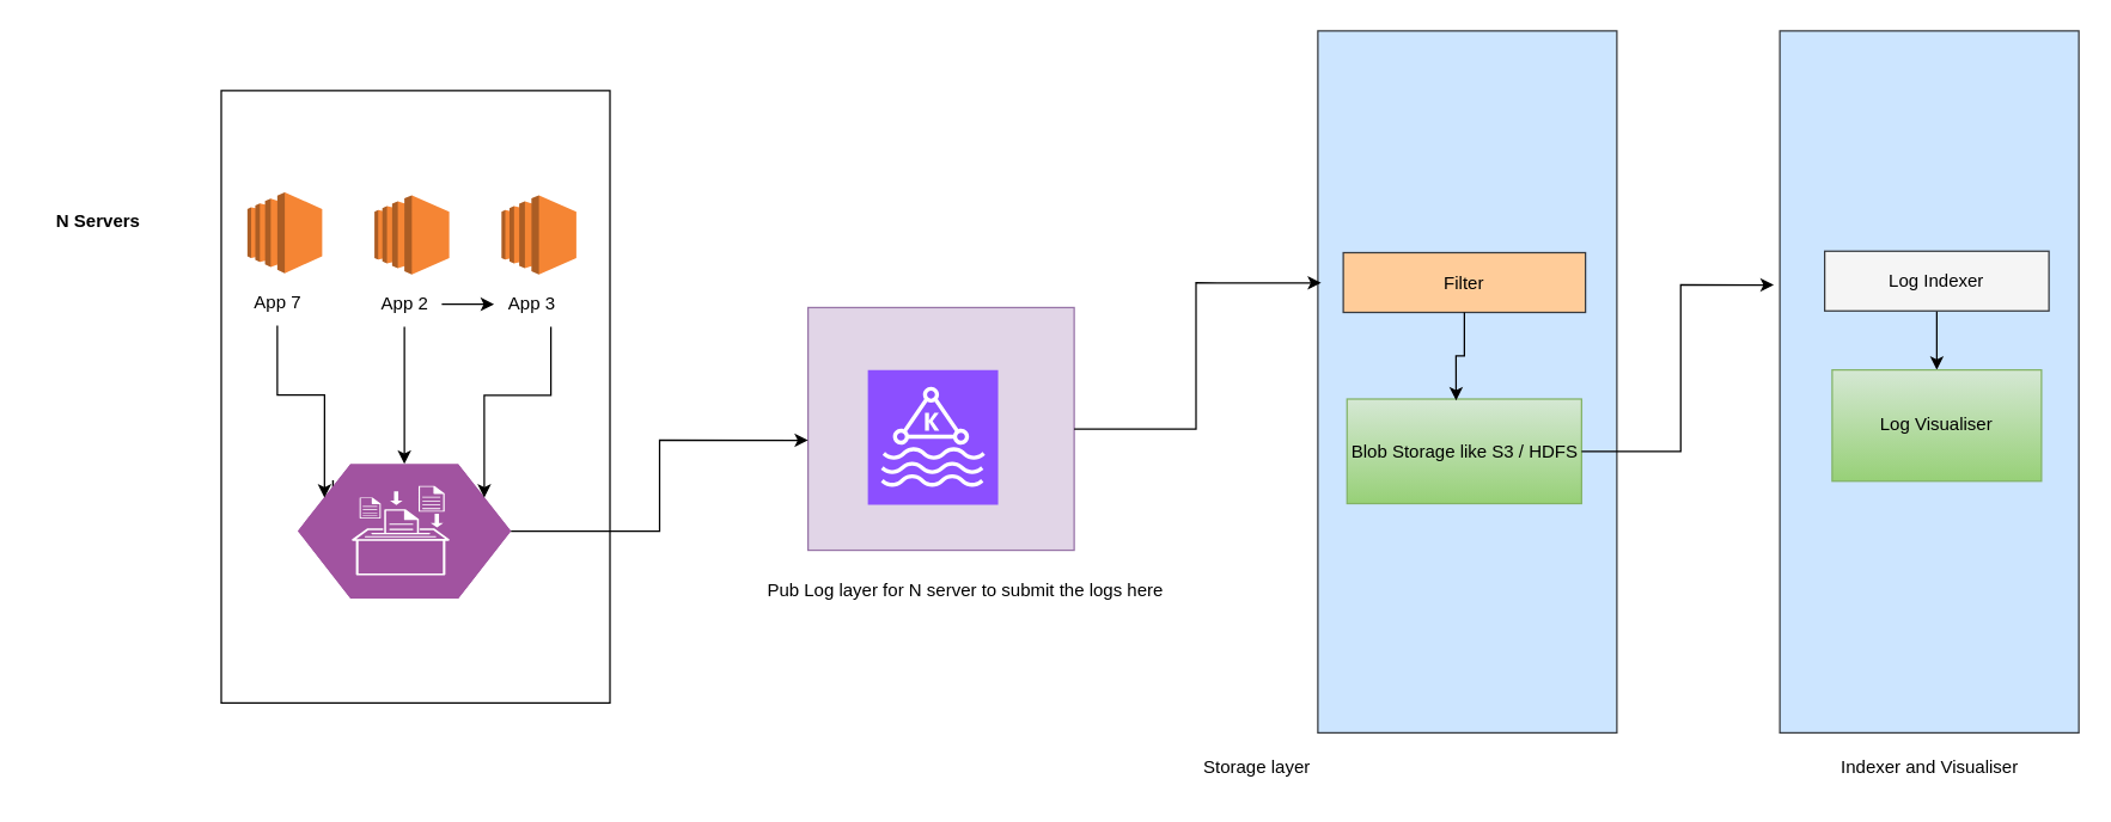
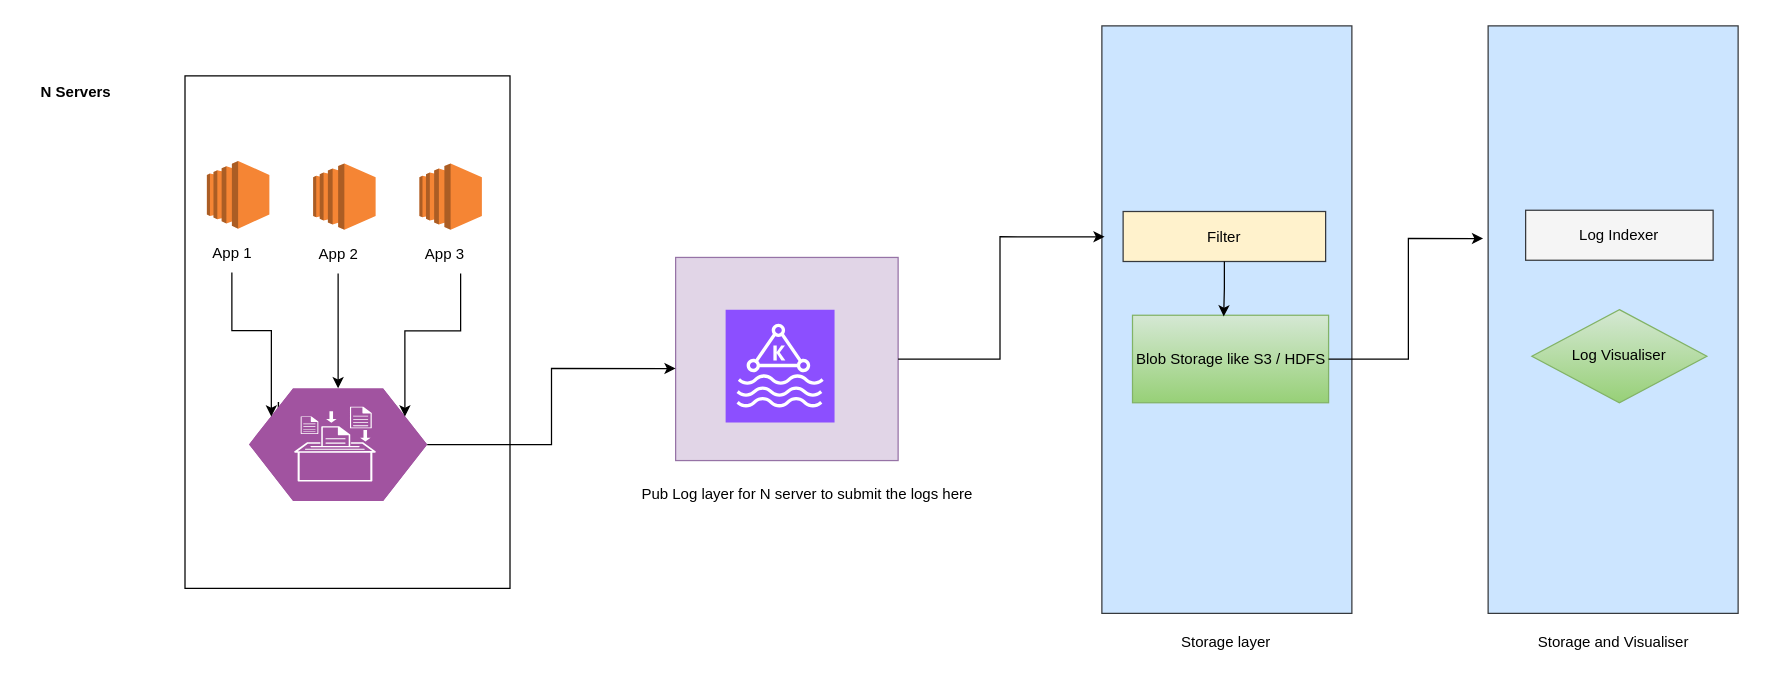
- <mxCell id="3" value="&lt;b&gt;N Servers&lt;/b&gt;&lt;div&gt;&lt;br&gt;&lt;/div&gt;" style="text;html=1;align=center;verticalAlign=middle;resizable=0;points=[];autosize=1;strokeColor=none;fillColor=none;" vertex="1" parent="1"><mxGeometry x="25" y="135" width="80" height="40" as="geometry" /></mxCell>
+ <mxCell id="3" value="&lt;b&gt;N Servers&lt;/b&gt;&lt;div&gt;&lt;br&gt;&lt;/div&gt;" style="text;html=1;align=center;verticalAlign=middle;resizable=0;points=[];autosize=1;strokeColor=none;fillColor=none;" vertex="1" parent="1"><mxGeometry x="20" y="60" width="80" height="40" as="geometry" /></mxCell>
- <mxCell id="8" value="Filter" style="rounded=0;whiteSpace=wrap;html=1;fillColor=#ffcc99;strokeColor=#36393d;" vertex="1" parent="1"><mxGeometry x="898" y="168.5" width="162" height="40" as="geometry" /></mxCell>
+ <mxCell id="8" value="Filter" style="rounded=0;whiteSpace=wrap;html=1;fillColor=#fff2cc;strokeColor=#36393d;" vertex="1" parent="1"><mxGeometry x="898" y="168.5" width="162" height="40" as="geometry" /></mxCell>
- <mxCell id="24" value="App 7" style="text;html=1;align=center;verticalAlign=middle;resizable=0;points=[];autosize=1;strokeColor=none;fillColor=none;" vertex="1" parent="22"><mxGeometry y="59.318" width="50" height="30" as="geometry" /></mxCell>
+ <mxCell id="24" value="App 1" style="text;html=1;align=center;verticalAlign=middle;resizable=0;points=[];autosize=1;strokeColor=none;fillColor=none;" vertex="1" parent="22"><mxGeometry y="59.318" width="50" height="30" as="geometry" /></mxCell>
- <mxCell id="25" value="" style="edgeStyle=orthogonalEdgeStyle;rounded=0;orthogonalLoop=1;jettySize=auto;html=1;" edge="1" parent="15" source="18" target="21"><mxGeometry relative="1" as="geometry" /></mxCell>
- <mxCell id="12" style="edgeStyle=orthogonalEdgeStyle;rounded=0;orthogonalLoop=1;jettySize=auto;html=1;entryX=0.5;entryY=0;entryDx=0;entryDy=0;" edge="1" parent="1" source="13" target="14"><mxGeometry relative="1" as="geometry" /></mxCell>
- <mxCell id="14" value="Log Visualiser" style="rounded=0;whiteSpace=wrap;html=1;fillColor=#d5e8d4;strokeColor=#82b366;gradientColor=#97d077;" vertex="1" parent="1"><mxGeometry x="1225" y="247" width="140" height="74.5" as="geometry" /></mxCell>
+ <mxCell id="14" value="Log Visualiser" style="rhombus;whiteSpace=wrap;html=1;fillColor=#d5e8d4;strokeColor=#82b366;gradientColor=#97d077;" vertex="1" parent="1"><mxGeometry x="1225" y="247" width="140" height="74.5" as="geometry" /></mxCell>
- <mxCell id="9" value="Blob Storage like S3 / HDFS" style="rounded=0;whiteSpace=wrap;html=1;fillColor=#d5e8d4;strokeColor=#82b366;gradientColor=#97d077;" vertex="1" parent="1"><mxGeometry x="900.5" y="266.5" width="156.88" height="70" as="geometry" /></mxCell>
+ <mxCell id="9" value="Blob Storage like S3 / HDFS" style="rounded=0;whiteSpace=wrap;html=1;fillColor=#d5e8d4;strokeColor=#82b366;gradientColor=#97d077;" vertex="1" parent="1"><mxGeometry x="905.5" y="251.5" width="156.88" height="70" as="geometry" /></mxCell>
- <mxCell id="29" value="Storage layer" style="text;html=1;align=center;verticalAlign=middle;resizable=0;points=[];autosize=1;strokeColor=none;fillColor=none;" vertex="1" parent="1"><mxGeometry x="795" y="498" width="90" height="30" as="geometry" /></mxCell>
+ <mxCell id="29" value="Storage layer" style="text;html=1;align=center;verticalAlign=middle;resizable=0;points=[];autosize=1;strokeColor=none;fillColor=none;" vertex="1" parent="1"><mxGeometry x="935" y="498" width="90" height="30" as="geometry" /></mxCell>
- <mxCell id="28" value="Indexer and Visualiser" style="text;html=1;align=center;verticalAlign=middle;resizable=0;points=[];autosize=1;strokeColor=none;fillColor=none;" vertex="1" parent="1"><mxGeometry x="1220" y="498" width="140" height="30" as="geometry" /></mxCell>
+ <mxCell id="28" value="Storage and Visualiser" style="text;html=1;align=center;verticalAlign=middle;resizable=0;points=[];autosize=1;strokeColor=none;fillColor=none;" vertex="1" parent="1"><mxGeometry x="1220" y="498" width="140" height="30" as="geometry" /></mxCell>
